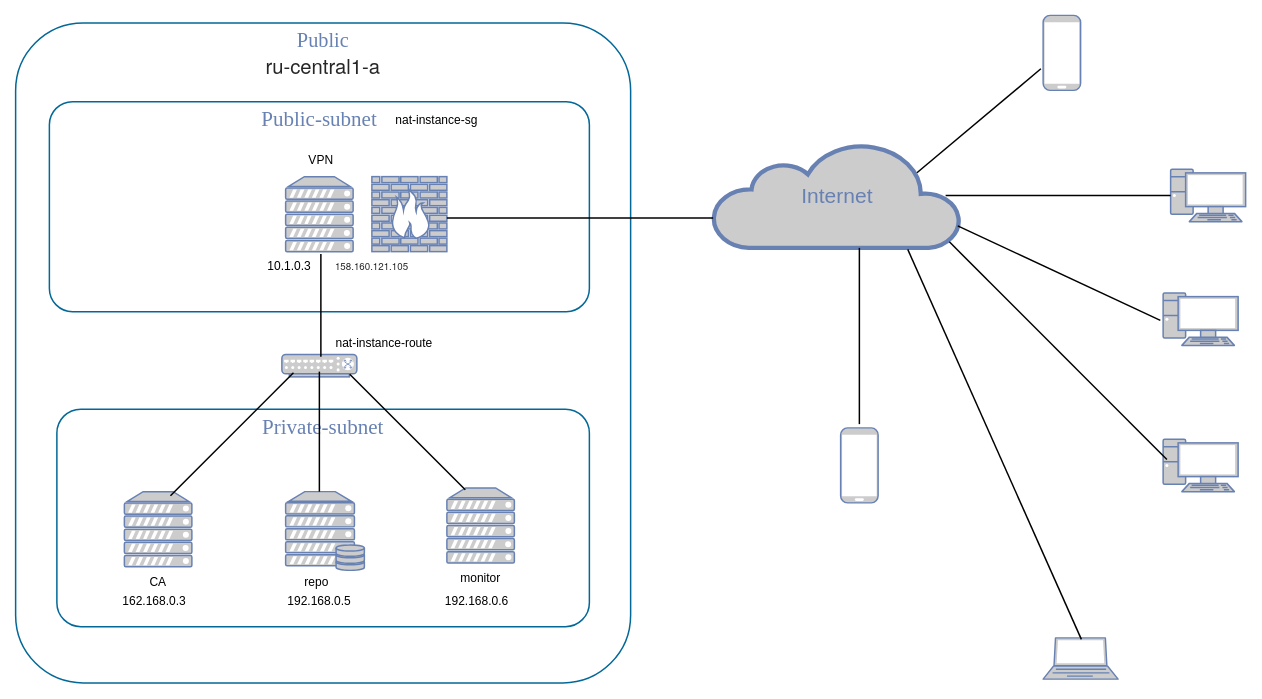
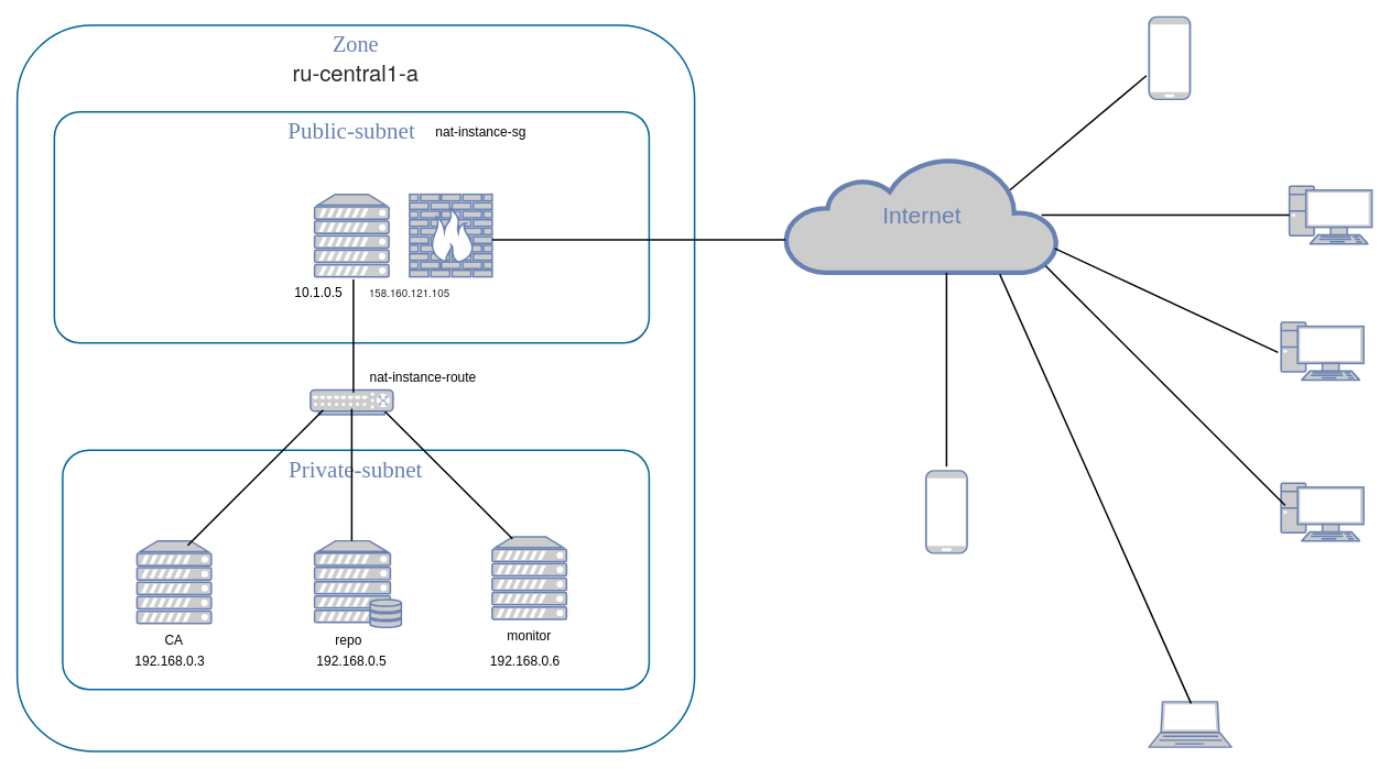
- <mxCell id="2" value="&lt;font style=&quot;font-size: 27px;&quot;&gt;Public&lt;/font&gt;&lt;div style=&quot;font-size: 27px;&quot;&gt;&lt;span style=&quot;text-align: start; caret-color: rgba(0, 0, 0, 0.85); color: rgba(0, 0, 0, 0.85); font-family: &amp;quot;YS Text&amp;quot;, &amp;quot;Helvetica Neue&amp;quot;, Arial, Helvetica, sans-serif; background-color: rgb(255, 255, 255);&quot;&gt;&lt;font style=&quot;font-size: 27px;&quot;&gt;ru-central1-a&lt;/font&gt;&lt;/span&gt;&lt;br&gt;&lt;/div&gt;" style="rounded=1;whiteSpace=wrap;html=1;shadow=0;comic=0;strokeColor=#036897;strokeWidth=2;fillColor=none;fontFamily=Verdana;fontSize=28;fontColor=#6881B3;align=center;arcSize=11;verticalAlign=top;movable=1;resizable=1;rotatable=1;deletable=1;editable=1;locked=0;connectable=1;" vertex="1" parent="1"><mxGeometry x="20" y="30" width="820" height="880" as="geometry" /></mxCell>
+ <mxCell id="2" value="&lt;font style=&quot;font-size: 27px;&quot;&gt;Zone&lt;/font&gt;&lt;div style=&quot;font-size: 27px;&quot;&gt;&lt;span style=&quot;text-align: start; caret-color: rgba(0, 0, 0, 0.85); color: rgba(0, 0, 0, 0.85); font-family: &amp;quot;YS Text&amp;quot;, &amp;quot;Helvetica Neue&amp;quot;, Arial, Helvetica, sans-serif; background-color: rgb(255, 255, 255);&quot;&gt;&lt;font style=&quot;font-size: 27px;&quot;&gt;ru-central1-a&lt;/font&gt;&lt;/span&gt;&lt;br&gt;&lt;/div&gt;" style="rounded=1;whiteSpace=wrap;html=1;shadow=0;comic=0;strokeColor=#036897;strokeWidth=2;fillColor=none;fontFamily=Verdana;fontSize=28;fontColor=#6881B3;align=center;arcSize=11;verticalAlign=top;movable=1;resizable=1;rotatable=1;deletable=1;editable=1;locked=0;connectable=1;" vertex="1" parent="1"><mxGeometry x="20" y="30" width="820" height="880" as="geometry" /></mxCell>
- <mxCell id="31" value="VPN&amp;nbsp;" style="text;html=1;align=center;verticalAlign=middle;whiteSpace=wrap;rounded=0;fontSize=16;" vertex="1" parent="1"><mxGeometry x="392" y="200" width="75" height="25" as="geometry" /></mxCell>
- <mxCell id="30" value="10.1.0.3" style="text;html=1;align=center;verticalAlign=middle;whiteSpace=wrap;rounded=0;fontSize=16;" vertex="1" parent="1"><mxGeometry x="265" y="338.63" width="240" height="30" as="geometry" /></mxCell>
+ <mxCell id="30" value="10.1.0.5" style="text;html=1;align=center;verticalAlign=middle;whiteSpace=wrap;rounded=0;fontSize=16;" vertex="1" parent="1"><mxGeometry x="265" y="338.63" width="240" height="30" as="geometry" /></mxCell>
- <mxCell id="35" value="162.168.0.3" style="text;html=1;align=center;verticalAlign=middle;whiteSpace=wrap;rounded=0;fontSize=16;" vertex="1" parent="1"><mxGeometry x="160" y="780" width="90" height="40" as="geometry" /></mxCell>
+ <mxCell id="35" value="192.168.0.3" style="text;html=1;align=center;verticalAlign=middle;whiteSpace=wrap;rounded=0;fontSize=16;" vertex="1" parent="1"><mxGeometry x="160" y="780" width="90" height="40" as="geometry" /></mxCell>
